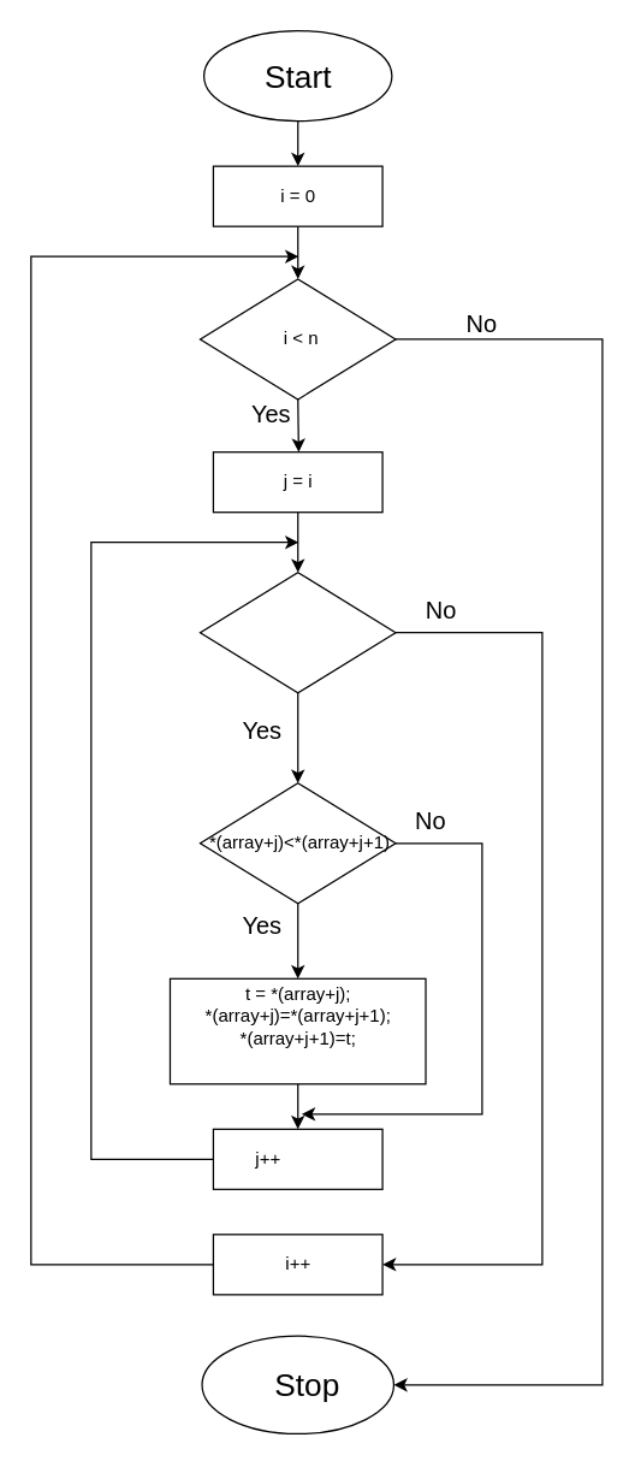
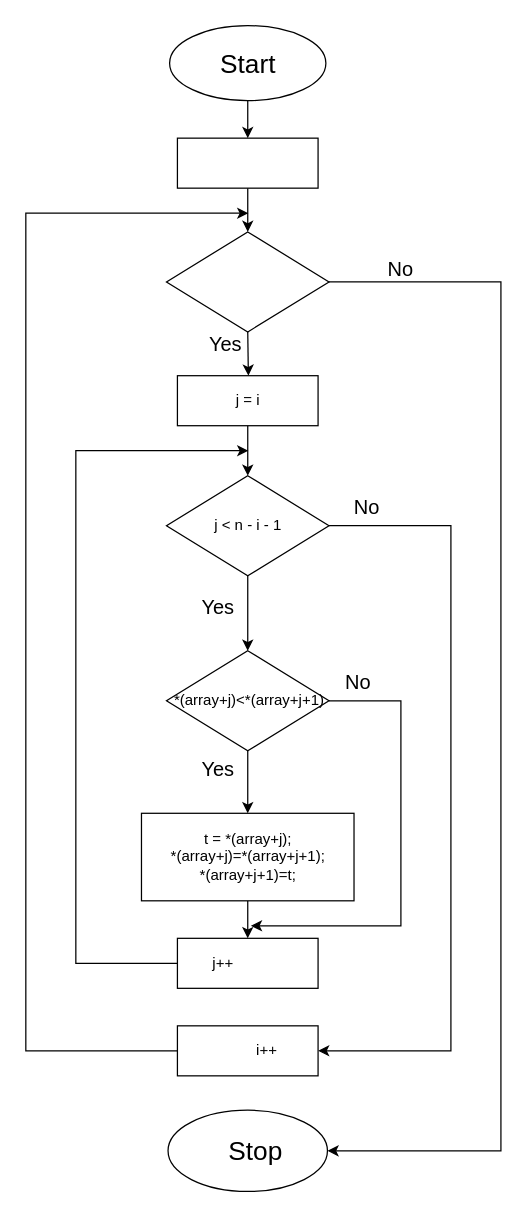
- <mxCell id="19" value="i = 0" style="text;html=1;strokeColor=none;fillColor=none;align=center;verticalAlign=middle;whiteSpace=wrap;rounded=0;" parent="1" vertex="1"><mxGeometry x="167.5" y="115" width="60" height="30" as="geometry" /></mxCell>
- <mxCell id="20" value="i &amp;lt; n" style="text;html=1;strokeColor=none;fillColor=none;align=center;verticalAlign=middle;whiteSpace=wrap;rounded=0;" parent="1" vertex="1"><mxGeometry x="170" y="210" width="60" height="30" as="geometry" /></mxCell>
+ <mxCell id="22" value="j &amp;lt; n - i - 1" style="text;html=1;strokeColor=none;fillColor=none;align=center;verticalAlign=middle;whiteSpace=wrap;rounded=0;" parent="1" vertex="1"><mxGeometry x="167.5" y="405" width="60" height="30" as="geometry" /></mxCell>
- <mxCell id="30" value="t = *(array+j);&lt;br&gt;*(array+j)=*(array+j+1);&lt;br&gt;*(array+j+1)=t;" style="text;html=1;strokeColor=none;fillColor=none;align=center;verticalAlign=middle;whiteSpace=wrap;rounded=0;" parent="1" vertex="1"><mxGeometry x="127.5" y="662.5" width="140" height="25" as="geometry" /></mxCell>
+ <mxCell id="30" value="t = *(array+j);&lt;br&gt;*(array+j)=*(array+j+1);&lt;br&gt;*(array+j+1)=t;" style="text;html=1;strokeColor=none;fillColor=none;align=center;verticalAlign=middle;whiteSpace=wrap;rounded=0;" parent="1" vertex="1"><mxGeometry x="127.5" y="672.5" width="140" height="25" as="geometry" /></mxCell>
- <mxCell id="35" value="i++" style="text;html=1;strokeColor=none;fillColor=none;align=center;verticalAlign=middle;whiteSpace=wrap;rounded=0;" parent="1" vertex="1"><mxGeometry x="167.5" y="825" width="60" height="30" as="geometry" /></mxCell>
+ <mxCell id="35" value="i++" style="text;html=1;strokeColor=none;fillColor=none;align=center;verticalAlign=middle;whiteSpace=wrap;rounded=0;" parent="1" vertex="1"><mxGeometry x="182.5" y="825" width="60" height="30" as="geometry" /></mxCell>
